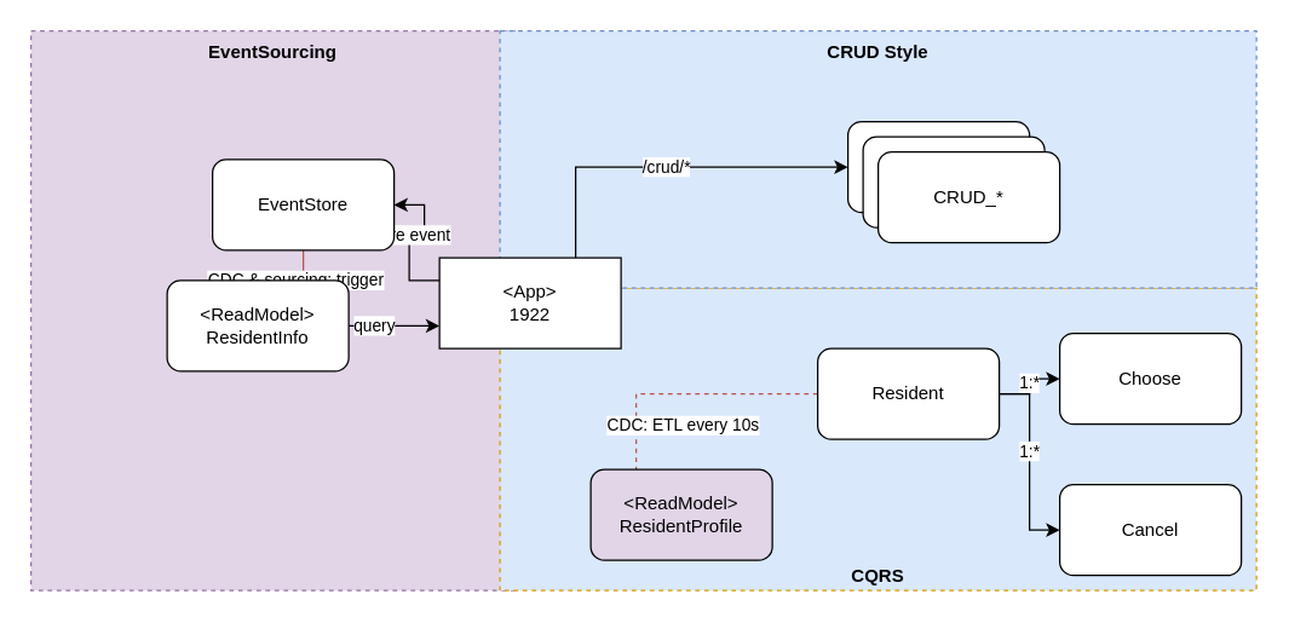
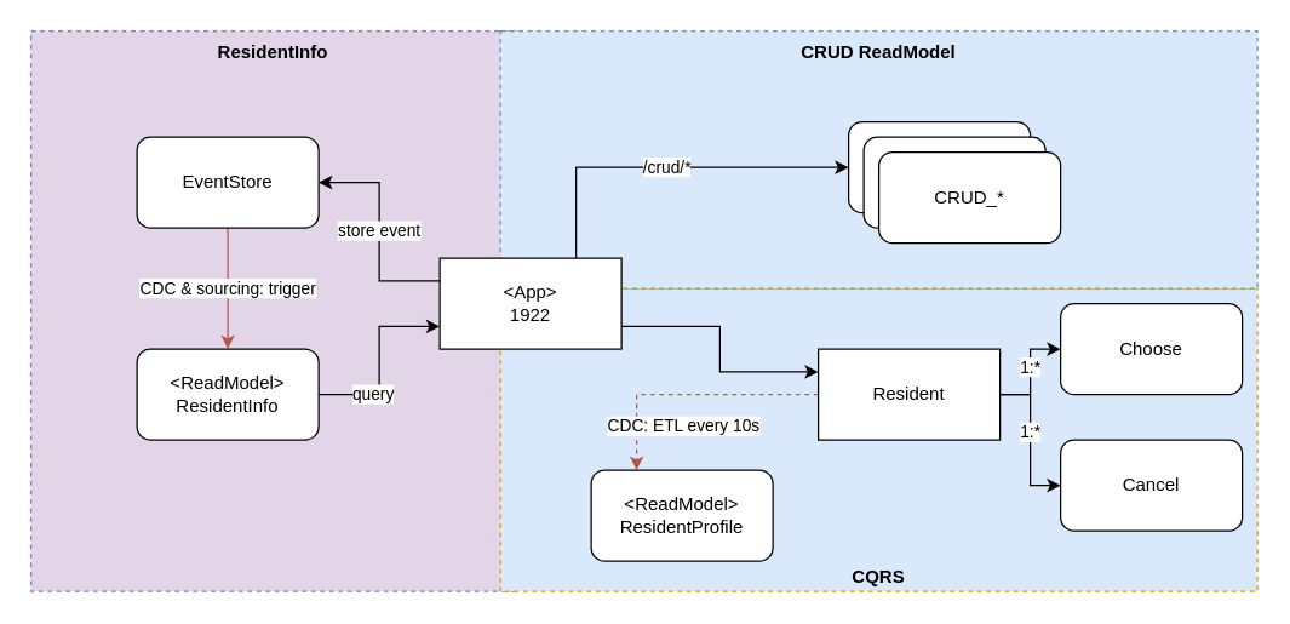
- <mxCell id="2" value="EventSourcing" style="rounded=0;whiteSpace=wrap;html=1;fillColor=#e1d5e7;strokeColor=#9673a6;verticalAlign=top;fontStyle=1;dashed=1;" parent="1" vertex="1"><mxGeometry x="20" y="20" width="320" height="370" as="geometry" /></mxCell>
+ <mxCell id="2" value="ResidentInfo" style="rounded=0;whiteSpace=wrap;html=1;fillColor=#e1d5e7;strokeColor=#9673a6;verticalAlign=top;fontStyle=1;dashed=1;" parent="1" vertex="1"><mxGeometry x="20" y="20" width="320" height="370" as="geometry" /></mxCell>
- <mxCell id="4" value="CRUD Style" style="rounded=0;whiteSpace=wrap;html=1;fillColor=#dae8fc;strokeColor=#6c8ebf;verticalAlign=top;fontStyle=1;dashed=1;" parent="1" vertex="1"><mxGeometry x="330" y="20" width="500" height="170" as="geometry" /></mxCell>
+ <mxCell id="4" value="CRUD ReadModel" style="rounded=0;whiteSpace=wrap;html=1;fillColor=#dae8fc;strokeColor=#6c8ebf;verticalAlign=top;fontStyle=1;dashed=1;" parent="1" vertex="1"><mxGeometry x="330" y="20" width="500" height="170" as="geometry" /></mxCell>
- <mxCell id="23" value="EventStore" style="rounded=1;whiteSpace=wrap;html=1;" parent="1" vertex="1"><mxGeometry x="140" y="105" width="120" height="60" as="geometry" /></mxCell>
+ <mxCell id="23" value="EventStore" style="rounded=1;whiteSpace=wrap;html=1;" parent="1" vertex="1"><mxGeometry x="90" y="90" width="120" height="60" as="geometry" /></mxCell>
- <mxCell id="25" value="&amp;lt;ReadModel&amp;gt;&lt;br&gt;ResidentInfo" style="rounded=1;whiteSpace=wrap;html=1;" parent="1" vertex="1"><mxGeometry x="110" y="185" width="120" height="60" as="geometry" /></mxCell>
+ <mxCell id="25" value="&amp;lt;ReadModel&amp;gt;&lt;br&gt;ResidentInfo" style="rounded=1;whiteSpace=wrap;html=1;" parent="1" vertex="1"><mxGeometry x="90" y="230" width="120" height="60" as="geometry" /></mxCell>
+ <mxCell id="6" style="edgeStyle=orthogonalEdgeStyle;rounded=0;orthogonalLoop=1;jettySize=auto;html=1;entryX=0;entryY=0.25;entryDx=0;entryDy=0;exitX=1;exitY=0.75;exitDx=0;exitDy=0;" parent="1" source="8" target="18" edge="1"><mxGeometry relative="1" as="geometry" /></mxCell>
- <mxCell id="19" value="Choose" style="rounded=1;whiteSpace=wrap;html=1;" parent="1" vertex="1"><mxGeometry x="700" y="220" width="120" height="60" as="geometry" /></mxCell>
+ <mxCell id="19" value="Choose" style="rounded=1;whiteSpace=wrap;html=1;" parent="1" vertex="1"><mxGeometry x="700" y="200" width="120" height="60" as="geometry" /></mxCell>
- <mxCell id="18" value="Resident" style="rounded=1;whiteSpace=wrap;html=1;" parent="1" vertex="1"><mxGeometry x="540" y="230" width="120" height="60" as="geometry" /></mxCell>
+ <mxCell id="18" value="Resident" style="whiteSpace=wrap;html=1;rounded=0;" parent="1" vertex="1"><mxGeometry x="540" y="230" width="120" height="60" as="geometry" /></mxCell>
- <mxCell id="12" style="edgeStyle=orthogonalEdgeStyle;rounded=0;orthogonalLoop=1;jettySize=auto;html=1;entryX=0.25;entryY=0;entryDx=0;entryDy=0;fillColor=#f8cecc;strokeColor=#b85450;dashed=1;exitX=0;exitY=0.5;exitDx=0;exitDy=0;endArrow=none;" parent="1" source="18" target="21" edge="1"><mxGeometry relative="1" as="geometry"><Array as="points"><mxPoint x="420" y="260" /></Array></mxGeometry></mxCell>
+ <mxCell id="12" style="edgeStyle=orthogonalEdgeStyle;rounded=0;orthogonalLoop=1;jettySize=auto;html=1;entryX=0.25;entryY=0;entryDx=0;entryDy=0;fillColor=#f8cecc;strokeColor=#b85450;dashed=1;exitX=0;exitY=0.5;exitDx=0;exitDy=0;" parent="1" source="18" target="21" edge="1"><mxGeometry relative="1" as="geometry"><Array as="points"><mxPoint x="420" y="260" /></Array></mxGeometry></mxCell>
- <mxCell id="21" value="&amp;lt;ReadModel&amp;gt;&lt;br&gt;ResidentProfile" style="rounded=1;whiteSpace=wrap;html=1;fillColor=#e1d5e7;" parent="1" vertex="1"><mxGeometry x="390" y="310" width="120" height="60" as="geometry" /></mxCell>
+ <mxCell id="21" value="&amp;lt;ReadModel&amp;gt;&lt;br&gt;ResidentProfile" style="rounded=1;whiteSpace=wrap;html=1;" parent="1" vertex="1"><mxGeometry x="390" y="310" width="120" height="60" as="geometry" /></mxCell>
- <mxCell id="20" value="Cancel" style="rounded=1;whiteSpace=wrap;html=1;" parent="1" vertex="1"><mxGeometry x="700" y="320" width="120" height="60" as="geometry" /></mxCell>
+ <mxCell id="20" value="Cancel" style="rounded=1;whiteSpace=wrap;html=1;" parent="1" vertex="1"><mxGeometry x="700" y="290" width="120" height="60" as="geometry" /></mxCell>
